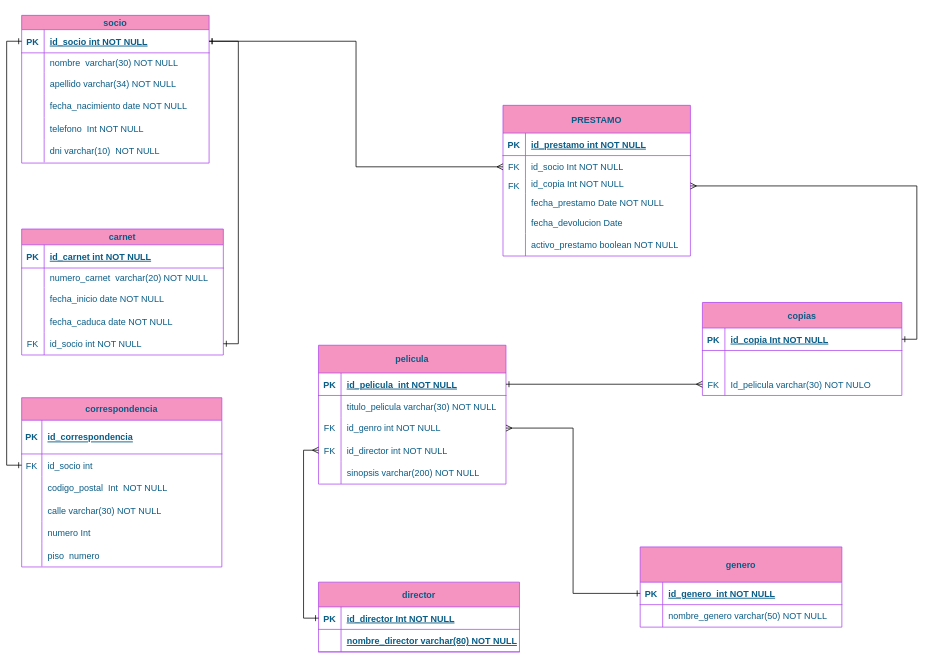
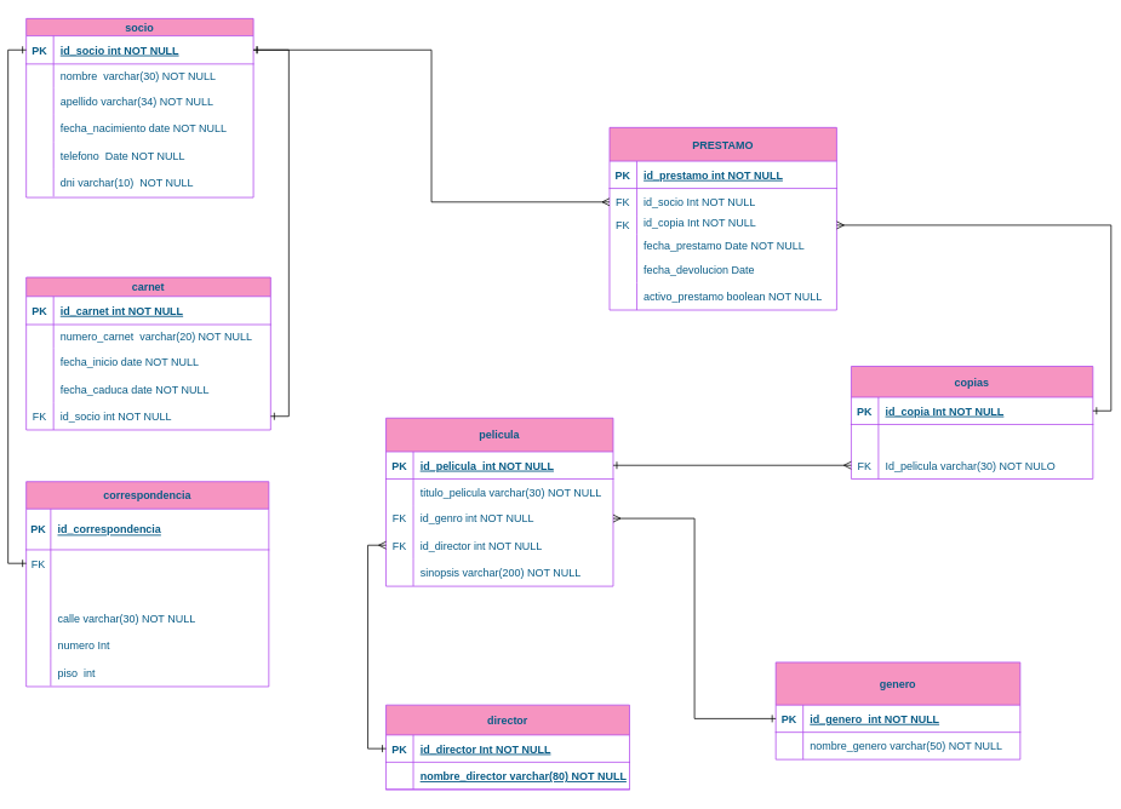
- <mxCell id="17" value="telefono  Int NOT NULL" style="shape=partialRectangle;overflow=hidden;connectable=0;fillColor=none;top=0;left=0;bottom=0;right=0;align=left;spacingLeft=6;labelBackgroundColor=none;strokeColor=#AF45ED;fontColor=#095C86;" parent="15" vertex="1"><mxGeometry x="30" width="220" height="30" as="geometry"><mxRectangle width="220" height="30" as="alternateBounds" /></mxGeometry></mxCell>
+ <mxCell id="17" value="telefono  Date NOT NULL" style="shape=partialRectangle;overflow=hidden;connectable=0;fillColor=none;top=0;left=0;bottom=0;right=0;align=left;spacingLeft=6;labelBackgroundColor=none;strokeColor=#AF45ED;fontColor=#095C86;" parent="15" vertex="1"><mxGeometry x="30" width="220" height="30" as="geometry"><mxRectangle width="220" height="30" as="alternateBounds" /></mxGeometry></mxCell>
- <mxCell id="27" value="id_socio int" style="shape=partialRectangle;overflow=hidden;connectable=0;fillColor=none;top=0;left=0;bottom=0;right=0;align=left;spacingLeft=6;labelBackgroundColor=none;strokeColor=#AF45ED;fontColor=#095C86;" vertex="1" parent="25"><mxGeometry x="26.952" width="240.048" height="30" as="geometry"><mxRectangle width="240.048" height="30" as="alternateBounds" /></mxGeometry></mxCell>
- <mxCell id="30" value="codigo_postal  Int  NOT NULL" style="shape=partialRectangle;overflow=hidden;connectable=0;fillColor=none;top=0;left=0;bottom=0;right=0;align=left;spacingLeft=6;labelBackgroundColor=none;strokeColor=#AF45ED;fontColor=#095C86;" parent="28" vertex="1"><mxGeometry x="26.952" width="240.048" height="30" as="geometry"><mxRectangle width="240.048" height="30" as="alternateBounds" /></mxGeometry></mxCell>
- <mxCell id="39" value="piso  numero " style="shape=partialRectangle;overflow=hidden;connectable=0;fillColor=none;top=0;left=0;bottom=0;right=0;align=left;spacingLeft=6;labelBackgroundColor=none;strokeColor=#AF45ED;fontColor=#095C86;" parent="37" vertex="1"><mxGeometry x="26.952" width="240.048" height="30" as="geometry"><mxRectangle width="240.048" height="30" as="alternateBounds" /></mxGeometry></mxCell>
+ <mxCell id="39" value="piso  int " style="shape=partialRectangle;overflow=hidden;connectable=0;fillColor=none;top=0;left=0;bottom=0;right=0;align=left;spacingLeft=6;labelBackgroundColor=none;strokeColor=#AF45ED;fontColor=#095C86;" parent="37" vertex="1"><mxGeometry x="26.952" width="240.048" height="30" as="geometry"><mxRectangle width="240.048" height="30" as="alternateBounds" /></mxGeometry></mxCell>
